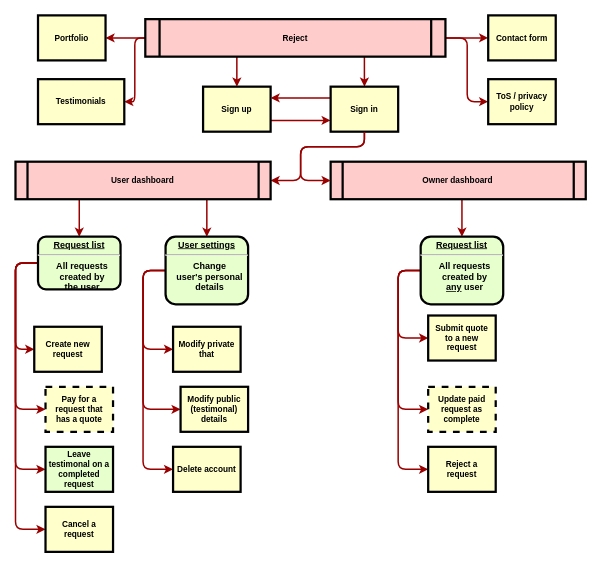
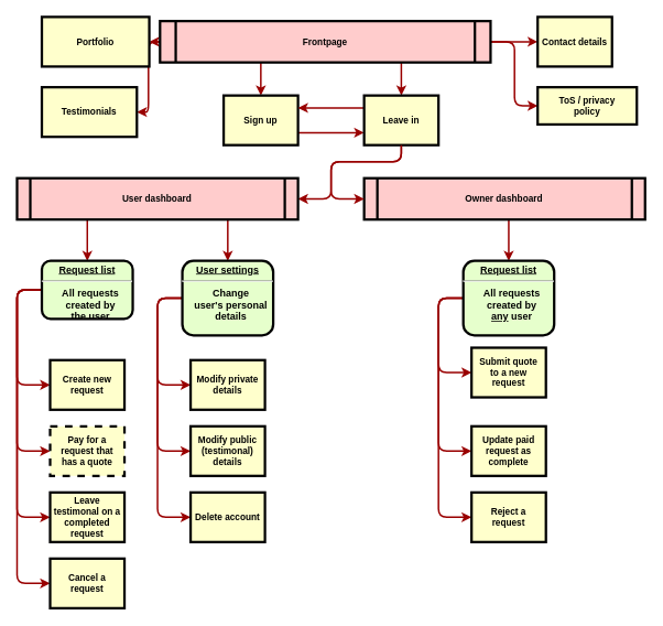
- <mxCell id="22" value="Portfolio" style="whiteSpace=wrap;align=center;verticalAlign=middle;fontStyle=1;strokeWidth=3;fillColor=#FFFFCC;fontFamily=Helvetica;fontSize=11;fontColor=default;" vertex="1" parent="1"><mxGeometry x="50" y="20" width="90" height="60" as="geometry" /></mxCell>
+ <mxCell id="22" value="Portfolio" style="whiteSpace=wrap;align=center;verticalAlign=middle;fontStyle=1;strokeWidth=3;fillColor=#FFFFCC;fontFamily=Helvetica;fontSize=11;fontColor=default;" vertex="1" parent="1"><mxGeometry x="50" y="20" width="130" height="60" as="geometry" /></mxCell>
- <mxCell id="8" value="Reject" style="shape=process;whiteSpace=wrap;align=center;verticalAlign=middle;size=0.048;fontStyle=1;strokeWidth=3;fillColor=#FFCCCC;fontFamily=Helvetica;fontSize=11;fontColor=default;" vertex="1" parent="1"><mxGeometry x="193" y="25" width="400" height="50" as="geometry" /></mxCell>
+ <mxCell id="8" value="Frontpage" style="shape=process;whiteSpace=wrap;align=center;verticalAlign=middle;size=0.048;fontStyle=1;strokeWidth=3;fillColor=#FFCCCC;fontFamily=Helvetica;fontSize=11;fontColor=default;" vertex="1" parent="1"><mxGeometry x="193" y="25" width="400" height="50" as="geometry" /></mxCell>
- <mxCell id="9" value="Contact form" style="whiteSpace=wrap;align=center;verticalAlign=middle;fontStyle=1;strokeWidth=3;fillColor=#FFFFCC;fontFamily=Helvetica;fontSize=11;fontColor=default;" vertex="1" parent="1"><mxGeometry x="650" y="20" width="90" height="60" as="geometry" /></mxCell>
+ <mxCell id="9" value="Contact details" style="whiteSpace=wrap;align=center;verticalAlign=middle;fontStyle=1;strokeWidth=3;fillColor=#FFFFCC;fontFamily=Helvetica;fontSize=11;fontColor=default;" vertex="1" parent="1"><mxGeometry x="650" y="20" width="90" height="60" as="geometry" /></mxCell>
- <mxCell id="21" value="ToS / privacy&#10;policy" style="whiteSpace=wrap;align=center;verticalAlign=middle;fontStyle=1;strokeWidth=3;fillColor=#FFFFCC;fontFamily=Helvetica;fontSize=11;fontColor=default;" vertex="1" parent="1"><mxGeometry x="650" y="105" width="90" height="60" as="geometry" /></mxCell>
+ <mxCell id="21" value="ToS / privacy&#10;policy" style="whiteSpace=wrap;align=center;verticalAlign=middle;fontStyle=1;strokeWidth=3;fillColor=#FFFFCC;fontFamily=Helvetica;fontSize=11;fontColor=default;" vertex="1" parent="1"><mxGeometry x="650" y="105" width="120" height="45" as="geometry" /></mxCell>
- <mxCell id="14" value="Sign in" style="whiteSpace=wrap;align=center;verticalAlign=middle;fontStyle=1;strokeWidth=3;fillColor=#FFFFCC;fontFamily=Helvetica;fontSize=11;fontColor=default;" vertex="1" parent="1"><mxGeometry x="440" y="115" width="90" height="60" as="geometry" /></mxCell>
+ <mxCell id="14" value="Leave in" style="whiteSpace=wrap;align=center;verticalAlign=middle;fontStyle=1;strokeWidth=3;fillColor=#FFFFCC;fontFamily=Helvetica;fontSize=11;fontColor=default;" vertex="1" parent="1"><mxGeometry x="440" y="115" width="90" height="60" as="geometry" /></mxCell>
- <mxCell id="36" value="Create new&#10;request" style="whiteSpace=wrap;align=center;verticalAlign=middle;fontStyle=1;strokeWidth=3;fillColor=#FFFFCC;fontFamily=Helvetica;fontSize=11;fontColor=default;" vertex="1" parent="1"><mxGeometry x="45" y="435" width="90" height="60" as="geometry" /></mxCell>
+ <mxCell id="36" value="Create new&#10;request" style="whiteSpace=wrap;align=center;verticalAlign=middle;fontStyle=1;strokeWidth=3;fillColor=#FFFFCC;fontFamily=Helvetica;fontSize=11;fontColor=default;" vertex="1" parent="1"><mxGeometry x="60" y="435" width="90" height="60" as="geometry" /></mxCell>
- <mxCell id="39" value="Modify private&#10;that" style="whiteSpace=wrap;align=center;verticalAlign=middle;fontStyle=1;strokeWidth=3;fillColor=#FFFFCC;fontFamily=Helvetica;fontSize=11;fontColor=default;" vertex="1" parent="1"><mxGeometry x="230" y="435" width="90" height="60" as="geometry" /></mxCell>
+ <mxCell id="39" value="Modify private&#10;details" style="whiteSpace=wrap;align=center;verticalAlign=middle;fontStyle=1;strokeWidth=3;fillColor=#FFFFCC;fontFamily=Helvetica;fontSize=11;fontColor=default;" vertex="1" parent="1"><mxGeometry x="230" y="435" width="90" height="60" as="geometry" /></mxCell>
- <mxCell id="40" value="Modify public&#10;(testimonal)&#10;details" style="whiteSpace=wrap;align=center;verticalAlign=middle;fontStyle=1;strokeWidth=3;fillColor=#FFFFCC;fontFamily=Helvetica;fontSize=11;fontColor=default;" vertex="1" parent="1"><mxGeometry x="240" y="515" width="90" height="60" as="geometry" /></mxCell>
+ <mxCell id="40" value="Modify public&#10;(testimonal)&#10;details" style="whiteSpace=wrap;align=center;verticalAlign=middle;fontStyle=1;strokeWidth=3;fillColor=#FFFFCC;fontFamily=Helvetica;fontSize=11;fontColor=default;" vertex="1" parent="1"><mxGeometry x="230" y="515" width="90" height="60" as="geometry" /></mxCell>
- <mxCell id="43" value="Update paid&#10;request as&#10;complete" style="whiteSpace=wrap;align=center;verticalAlign=middle;fontStyle=1;strokeWidth=3;fillColor=#FFFFCC;fontFamily=Helvetica;fontSize=11;fontColor=default;dashed=1;" vertex="1" parent="1"><mxGeometry x="570" y="515" width="90" height="60" as="geometry" /></mxCell>
+ <mxCell id="43" value="Update paid&#10;request as&#10;complete" style="whiteSpace=wrap;align=center;verticalAlign=middle;fontStyle=1;strokeWidth=3;fillColor=#FFFFCC;fontFamily=Helvetica;fontSize=11;fontColor=default;" vertex="1" parent="1"><mxGeometry x="570" y="515" width="90" height="60" as="geometry" /></mxCell>
- <mxCell id="38" value="Leave testimonal on a completed request" style="whiteSpace=wrap;align=center;verticalAlign=middle;fontStyle=1;strokeWidth=3;fillColor=#e6ffcc;fontFamily=Helvetica;fontSize=11;fontColor=default;" vertex="1" parent="1"><mxGeometry x="60" y="595" width="90" height="60" as="geometry" /></mxCell>
+ <mxCell id="38" value="Leave testimonal on a completed request" style="whiteSpace=wrap;align=center;verticalAlign=middle;fontStyle=1;strokeWidth=3;fillColor=#FFFFCC;fontFamily=Helvetica;fontSize=11;fontColor=default;" vertex="1" parent="1"><mxGeometry x="60" y="595" width="90" height="60" as="geometry" /></mxCell>
